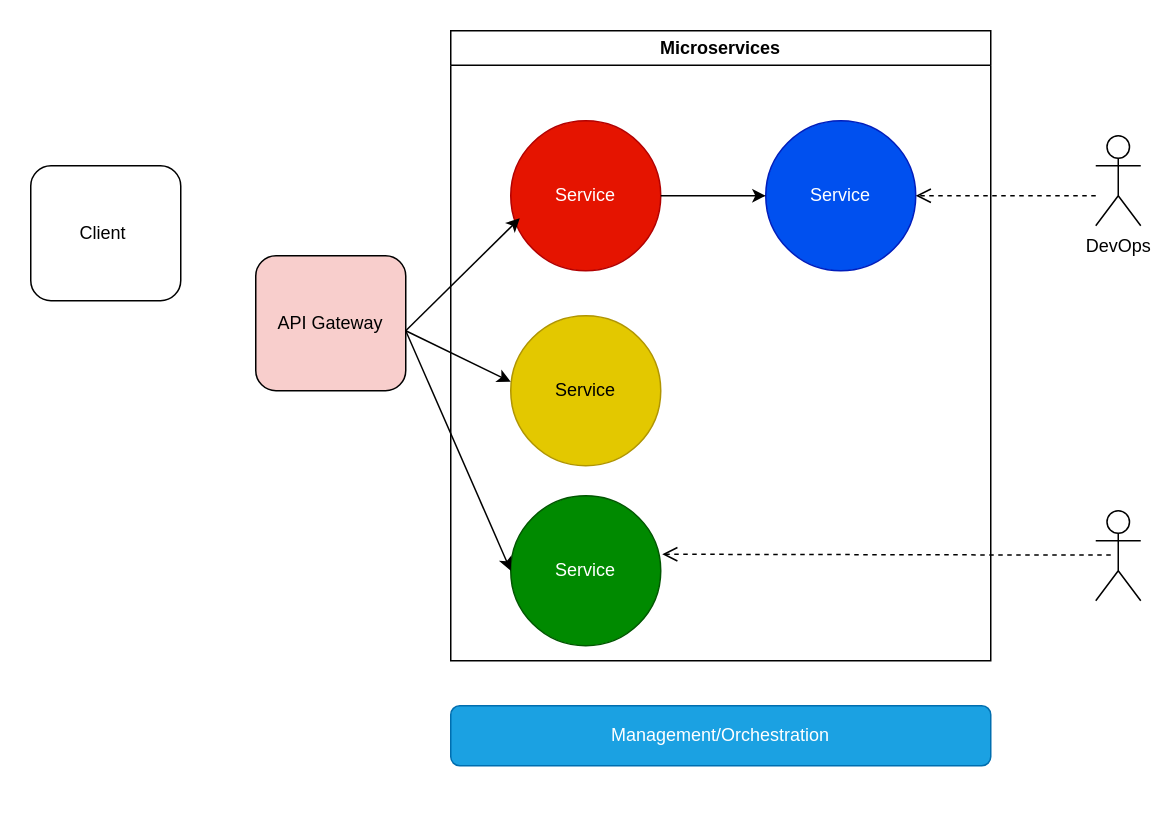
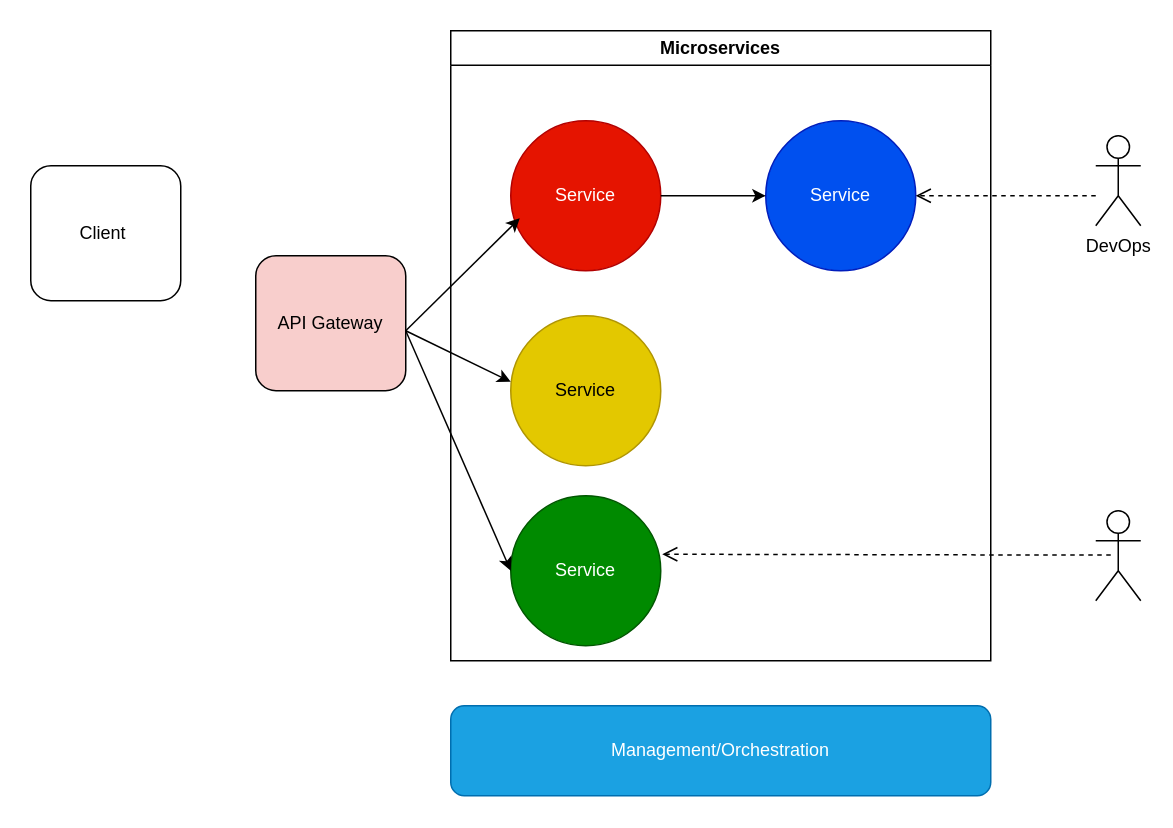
- <mxCell id="17" value="Management/Orchestration" style="rounded=1;whiteSpace=wrap;html=1;fillColor=#1ba1e2;fontColor=#ffffff;strokeColor=#006EAF;" vertex="1" parent="1"><mxGeometry x="300" y="470" width="360" height="40" as="geometry" /></mxCell>
+ <mxCell id="17" value="Management/Orchestration" style="rounded=1;whiteSpace=wrap;html=1;fillColor=#1ba1e2;fontColor=#ffffff;strokeColor=#006EAF;" vertex="1" parent="1"><mxGeometry x="300" y="470" width="360" height="60" as="geometry" /></mxCell>
